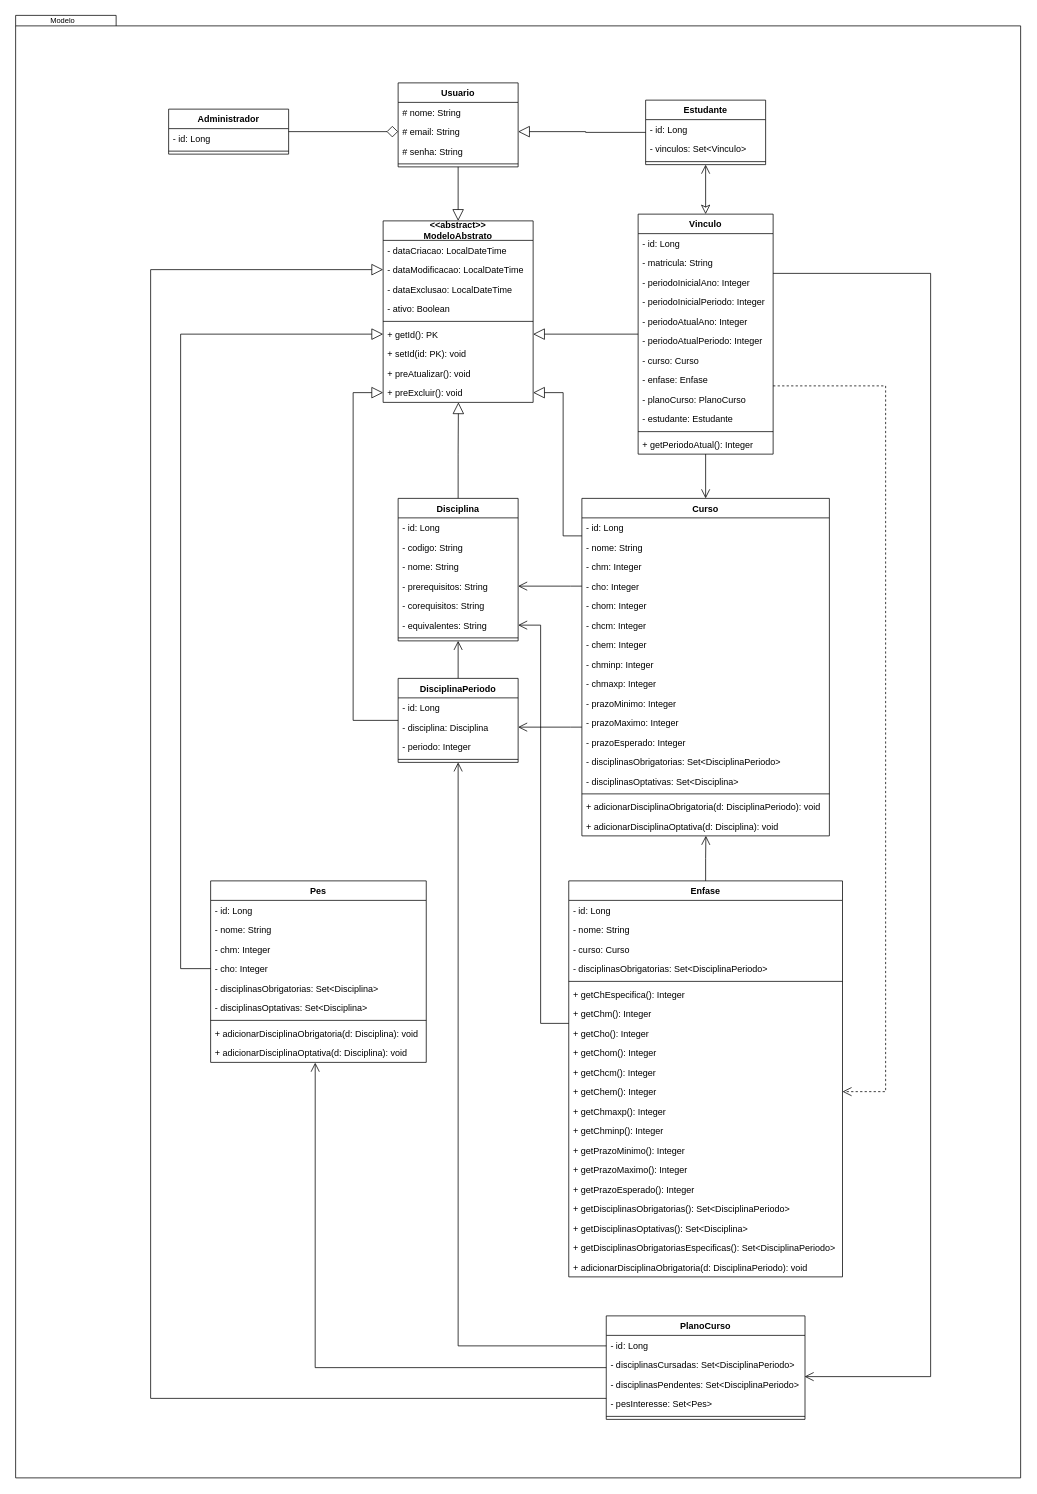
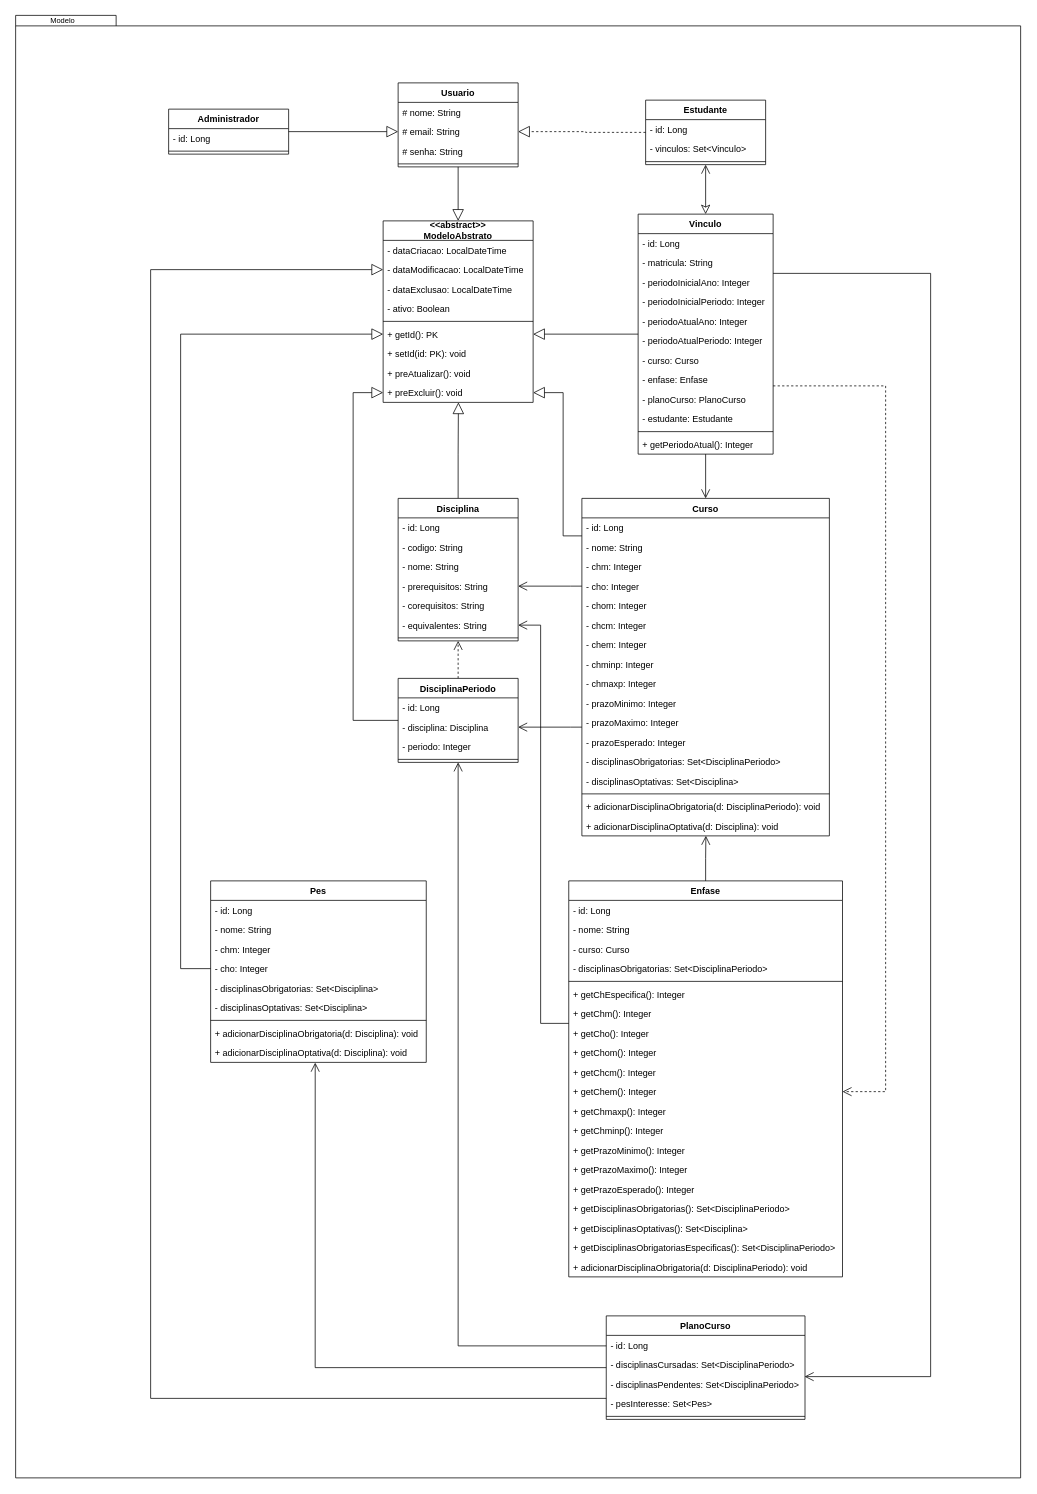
- <mxCell id="21" style="edgeStyle=orthogonalEdgeStyle;rounded=0;orthogonalLoop=1;jettySize=auto;html=1;entryX=0;entryY=0.5;entryDx=0;entryDy=0;endArrow=diamond;endFill=0;startSize=6;endSize=13;strokeWidth=1;" parent="1" source="22" target="18" edge="1"><mxGeometry relative="1" as="geometry" /></mxCell>
+ <mxCell id="21" style="edgeStyle=orthogonalEdgeStyle;rounded=0;orthogonalLoop=1;jettySize=auto;html=1;entryX=0;entryY=0.5;entryDx=0;entryDy=0;endArrow=block;endFill=0;startSize=6;endSize=13;strokeWidth=1;" parent="1" source="22" target="18" edge="1"><mxGeometry relative="1" as="geometry" /></mxCell>
- <mxCell id="25" style="edgeStyle=orthogonalEdgeStyle;rounded=0;orthogonalLoop=1;jettySize=auto;html=1;entryX=1;entryY=0.5;entryDx=0;entryDy=0;endArrow=block;endFill=0;startSize=6;endSize=13;strokeWidth=1;" parent="1" source="27" target="18" edge="1"><mxGeometry relative="1" as="geometry" /></mxCell>
+ <mxCell id="25" style="edgeStyle=orthogonalEdgeStyle;rounded=0;orthogonalLoop=1;jettySize=auto;html=1;entryX=1;entryY=0.5;entryDx=0;entryDy=0;endArrow=block;endFill=0;startSize=6;endSize=13;strokeWidth=1;dashed=1;" parent="1" source="27" target="18" edge="1"><mxGeometry relative="1" as="geometry" /></mxCell>
- <mxCell id="102" style="edgeStyle=orthogonalEdgeStyle;rounded=0;orthogonalLoop=1;jettySize=auto;html=1;entryX=0.5;entryY=1;entryDx=0;entryDy=0;startArrow=none;startFill=0;endArrow=open;endFill=0;startSize=10;endSize=10;strokeWidth=1;" parent="1" source="103" target="109" edge="1"><mxGeometry relative="1" as="geometry" /></mxCell>
+ <mxCell id="102" style="edgeStyle=orthogonalEdgeStyle;rounded=0;orthogonalLoop=1;jettySize=auto;html=1;entryX=0.5;entryY=1;entryDx=0;entryDy=0;startArrow=none;startFill=0;endArrow=open;endFill=0;startSize=10;endSize=10;strokeWidth=1;dashed=1;" parent="1" source="103" target="109" edge="1"><mxGeometry relative="1" as="geometry" /></mxCell>
